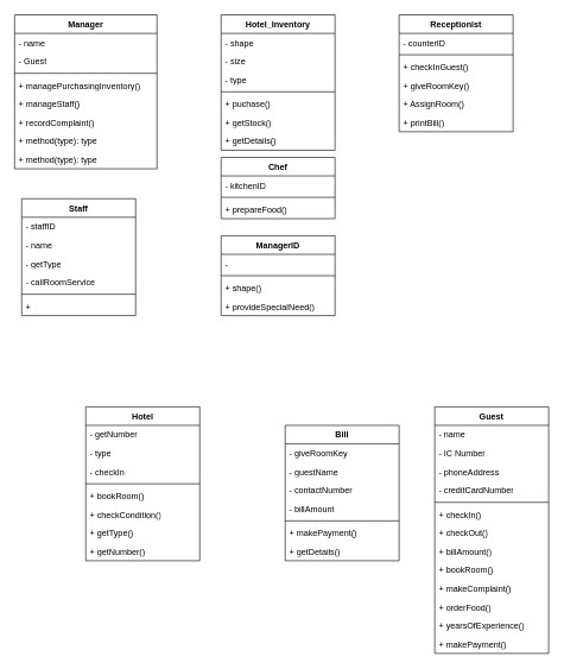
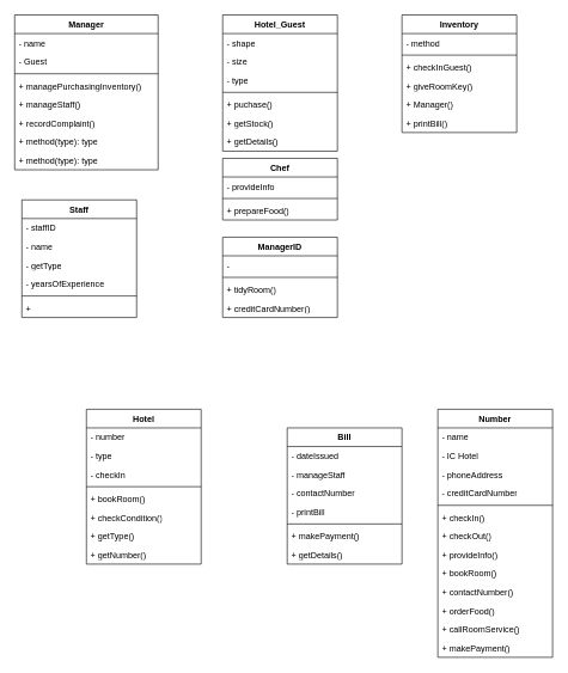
- <mxCell id="11" value="Hotel_Inventory" style="swimlane;fontStyle=1;align=center;verticalAlign=top;childLayout=stackLayout;horizontal=1;startSize=26;horizontalStack=0;resizeParent=1;resizeParentMax=0;resizeLast=0;collapsible=1;marginBottom=0;whiteSpace=wrap;html=1;" vertex="1" parent="1"><mxGeometry x="310" y="20" width="160" height="190" as="geometry" /></mxCell>
+ <mxCell id="11" value="Hotel_Guest" style="swimlane;fontStyle=1;align=center;verticalAlign=top;childLayout=stackLayout;horizontal=1;startSize=26;horizontalStack=0;resizeParent=1;resizeParentMax=0;resizeLast=0;collapsible=1;marginBottom=0;whiteSpace=wrap;html=1;" vertex="1" parent="1"><mxGeometry x="310" y="20" width="160" height="190" as="geometry" /></mxCell>
- <mxCell id="26" value="Receptionist" style="swimlane;fontStyle=1;align=center;verticalAlign=top;childLayout=stackLayout;horizontal=1;startSize=26;horizontalStack=0;resizeParent=1;resizeParentMax=0;resizeLast=0;collapsible=1;marginBottom=0;whiteSpace=wrap;html=1;" vertex="1" parent="1"><mxGeometry x="560" y="20" width="160" height="164" as="geometry" /></mxCell>
+ <mxCell id="26" value="Inventory" style="swimlane;fontStyle=1;align=center;verticalAlign=top;childLayout=stackLayout;horizontal=1;startSize=26;horizontalStack=0;resizeParent=1;resizeParentMax=0;resizeLast=0;collapsible=1;marginBottom=0;whiteSpace=wrap;html=1;" vertex="1" parent="1"><mxGeometry x="560" y="20" width="160" height="164" as="geometry" /></mxCell>
- <mxCell id="27" value="- counterID" style="text;strokeColor=none;fillColor=none;align=left;verticalAlign=top;spacingLeft=4;spacingRight=4;overflow=hidden;rotatable=0;points=[[0,0.5],[1,0.5]];portConstraint=eastwest;whiteSpace=wrap;html=1;" vertex="1" parent="26"><mxGeometry y="26" width="160" height="26" as="geometry" /></mxCell>
+ <mxCell id="27" value="- method" style="text;strokeColor=none;fillColor=none;align=left;verticalAlign=top;spacingLeft=4;spacingRight=4;overflow=hidden;rotatable=0;points=[[0,0.5],[1,0.5]];portConstraint=eastwest;whiteSpace=wrap;html=1;" vertex="1" parent="26"><mxGeometry y="26" width="160" height="26" as="geometry" /></mxCell>
- <mxCell id="31" value="+ AssignRoom()" style="text;strokeColor=none;fillColor=none;align=left;verticalAlign=top;spacingLeft=4;spacingRight=4;overflow=hidden;rotatable=0;points=[[0,0.5],[1,0.5]];portConstraint=eastwest;whiteSpace=wrap;html=1;" vertex="1" parent="26"><mxGeometry y="112" width="160" height="26" as="geometry" /></mxCell>
+ <mxCell id="31" value="+ Manager()" style="text;strokeColor=none;fillColor=none;align=left;verticalAlign=top;spacingLeft=4;spacingRight=4;overflow=hidden;rotatable=0;points=[[0,0.5],[1,0.5]];portConstraint=eastwest;whiteSpace=wrap;html=1;" vertex="1" parent="26"><mxGeometry y="112" width="160" height="26" as="geometry" /></mxCell>
- <mxCell id="34" value="- kitchenID" style="text;strokeColor=none;fillColor=none;align=left;verticalAlign=top;spacingLeft=4;spacingRight=4;overflow=hidden;rotatable=0;points=[[0,0.5],[1,0.5]];portConstraint=eastwest;whiteSpace=wrap;html=1;" vertex="1" parent="33"><mxGeometry y="26" width="160" height="26" as="geometry" /></mxCell>
+ <mxCell id="34" value="- provideInfo" style="text;strokeColor=none;fillColor=none;align=left;verticalAlign=top;spacingLeft=4;spacingRight=4;overflow=hidden;rotatable=0;points=[[0,0.5],[1,0.5]];portConstraint=eastwest;whiteSpace=wrap;html=1;" vertex="1" parent="33"><mxGeometry y="26" width="160" height="26" as="geometry" /></mxCell>
- <mxCell id="23" value="- callRoomService" style="text;strokeColor=none;fillColor=none;align=left;verticalAlign=top;spacingLeft=4;spacingRight=4;overflow=hidden;rotatable=0;points=[[0,0.5],[1,0.5]];portConstraint=eastwest;whiteSpace=wrap;html=1;" vertex="1" parent="19"><mxGeometry y="104" width="160" height="26" as="geometry" /></mxCell>
+ <mxCell id="23" value="- yearsOfExperience" style="text;strokeColor=none;fillColor=none;align=left;verticalAlign=top;spacingLeft=4;spacingRight=4;overflow=hidden;rotatable=0;points=[[0,0.5],[1,0.5]];portConstraint=eastwest;whiteSpace=wrap;html=1;" vertex="1" parent="19"><mxGeometry y="104" width="160" height="26" as="geometry" /></mxCell>
- <mxCell id="54" value="+ shape()" style="text;strokeColor=none;fillColor=none;align=left;verticalAlign=top;spacingLeft=4;spacingRight=4;overflow=hidden;rotatable=0;points=[[0,0.5],[1,0.5]];portConstraint=eastwest;whiteSpace=wrap;html=1;" vertex="1" parent="51"><mxGeometry y="60" width="160" height="26" as="geometry" /></mxCell>
+ <mxCell id="54" value="+ tidyRoom()" style="text;strokeColor=none;fillColor=none;align=left;verticalAlign=top;spacingLeft=4;spacingRight=4;overflow=hidden;rotatable=0;points=[[0,0.5],[1,0.5]];portConstraint=eastwest;whiteSpace=wrap;html=1;" vertex="1" parent="51"><mxGeometry y="60" width="160" height="26" as="geometry" /></mxCell>
- <mxCell id="55" value="+ provideSpecialNeed()" style="text;strokeColor=none;fillColor=none;align=left;verticalAlign=top;spacingLeft=4;spacingRight=4;overflow=hidden;rotatable=0;points=[[0,0.5],[1,0.5]];portConstraint=eastwest;whiteSpace=wrap;html=1;" vertex="1" parent="51"><mxGeometry y="86" width="160" height="26" as="geometry" /></mxCell>
+ <mxCell id="55" value="+ creditCardNumber()" style="text;strokeColor=none;fillColor=none;align=left;verticalAlign=top;spacingLeft=4;spacingRight=4;overflow=hidden;rotatable=0;points=[[0,0.5],[1,0.5]];portConstraint=eastwest;whiteSpace=wrap;html=1;" vertex="1" parent="51"><mxGeometry y="86" width="160" height="26" as="geometry" /></mxCell>
- <mxCell id="37" value="Guest" style="swimlane;fontStyle=1;align=center;verticalAlign=top;childLayout=stackLayout;horizontal=1;startSize=26;horizontalStack=0;resizeParent=1;resizeParentMax=0;resizeLast=0;collapsible=1;marginBottom=0;whiteSpace=wrap;html=1;" vertex="1" parent="1"><mxGeometry x="610" y="570" width="160" height="346" as="geometry" /></mxCell>
+ <mxCell id="37" value="Number" style="swimlane;fontStyle=1;align=center;verticalAlign=top;childLayout=stackLayout;horizontal=1;startSize=26;horizontalStack=0;resizeParent=1;resizeParentMax=0;resizeLast=0;collapsible=1;marginBottom=0;whiteSpace=wrap;html=1;" vertex="1" parent="1"><mxGeometry x="610" y="570" width="160" height="346" as="geometry" /></mxCell>
- <mxCell id="65" value="- getNumber" style="text;strokeColor=none;fillColor=none;align=left;verticalAlign=top;spacingLeft=4;spacingRight=4;overflow=hidden;rotatable=0;points=[[0,0.5],[1,0.5]];portConstraint=eastwest;whiteSpace=wrap;html=1;" vertex="1" parent="64"><mxGeometry y="26" width="160" height="26" as="geometry" /></mxCell>
+ <mxCell id="65" value="- number" style="text;strokeColor=none;fillColor=none;align=left;verticalAlign=top;spacingLeft=4;spacingRight=4;overflow=hidden;rotatable=0;points=[[0,0.5],[1,0.5]];portConstraint=eastwest;whiteSpace=wrap;html=1;" vertex="1" parent="64"><mxGeometry y="26" width="160" height="26" as="geometry" /></mxCell>
- <mxCell id="57" value="- giveRoomKey" style="text;strokeColor=none;fillColor=none;align=left;verticalAlign=top;spacingLeft=4;spacingRight=4;overflow=hidden;rotatable=0;points=[[0,0.5],[1,0.5]];portConstraint=eastwest;whiteSpace=wrap;html=1;" vertex="1" parent="56"><mxGeometry y="26" width="160" height="26" as="geometry" /></mxCell>
+ <mxCell id="57" value="- dateIssued" style="text;strokeColor=none;fillColor=none;align=left;verticalAlign=top;spacingLeft=4;spacingRight=4;overflow=hidden;rotatable=0;points=[[0,0.5],[1,0.5]];portConstraint=eastwest;whiteSpace=wrap;html=1;" vertex="1" parent="56"><mxGeometry y="26" width="160" height="26" as="geometry" /></mxCell>
- <mxCell id="39" value="- IC Number" style="text;strokeColor=none;fillColor=none;align=left;verticalAlign=top;spacingLeft=4;spacingRight=4;overflow=hidden;rotatable=0;points=[[0,0.5],[1,0.5]];portConstraint=eastwest;whiteSpace=wrap;html=1;" vertex="1" parent="37"><mxGeometry y="52" width="160" height="26" as="geometry" /></mxCell>
+ <mxCell id="39" value="- IC Hotel" style="text;strokeColor=none;fillColor=none;align=left;verticalAlign=top;spacingLeft=4;spacingRight=4;overflow=hidden;rotatable=0;points=[[0,0.5],[1,0.5]];portConstraint=eastwest;whiteSpace=wrap;html=1;" vertex="1" parent="37"><mxGeometry y="52" width="160" height="26" as="geometry" /></mxCell>
- <mxCell id="58" value="- guestName" style="text;strokeColor=none;fillColor=none;align=left;verticalAlign=top;spacingLeft=4;spacingRight=4;overflow=hidden;rotatable=0;points=[[0,0.5],[1,0.5]];portConstraint=eastwest;whiteSpace=wrap;html=1;" vertex="1" parent="56"><mxGeometry y="52" width="160" height="26" as="geometry" /></mxCell>
+ <mxCell id="58" value="- manageStaff" style="text;strokeColor=none;fillColor=none;align=left;verticalAlign=top;spacingLeft=4;spacingRight=4;overflow=hidden;rotatable=0;points=[[0,0.5],[1,0.5]];portConstraint=eastwest;whiteSpace=wrap;html=1;" vertex="1" parent="56"><mxGeometry y="52" width="160" height="26" as="geometry" /></mxCell>
- <mxCell id="60" value="- billAmount" style="text;strokeColor=none;fillColor=none;align=left;verticalAlign=top;spacingLeft=4;spacingRight=4;overflow=hidden;rotatable=0;points=[[0,0.5],[1,0.5]];portConstraint=eastwest;whiteSpace=wrap;html=1;" vertex="1" parent="56"><mxGeometry y="104" width="160" height="26" as="geometry" /></mxCell>
+ <mxCell id="60" value="- printBill" style="text;strokeColor=none;fillColor=none;align=left;verticalAlign=top;spacingLeft=4;spacingRight=4;overflow=hidden;rotatable=0;points=[[0,0.5],[1,0.5]];portConstraint=eastwest;whiteSpace=wrap;html=1;" vertex="1" parent="56"><mxGeometry y="104" width="160" height="26" as="geometry" /></mxCell>
- <mxCell id="45" value="+ billAmount()" style="text;strokeColor=none;fillColor=none;align=left;verticalAlign=top;spacingLeft=4;spacingRight=4;overflow=hidden;rotatable=0;points=[[0,0.5],[1,0.5]];portConstraint=eastwest;whiteSpace=wrap;html=1;" vertex="1" parent="37"><mxGeometry y="190" width="160" height="26" as="geometry" /></mxCell>
+ <mxCell id="45" value="+ provideInfo()" style="text;strokeColor=none;fillColor=none;align=left;verticalAlign=top;spacingLeft=4;spacingRight=4;overflow=hidden;rotatable=0;points=[[0,0.5],[1,0.5]];portConstraint=eastwest;whiteSpace=wrap;html=1;" vertex="1" parent="37"><mxGeometry y="190" width="160" height="26" as="geometry" /></mxCell>
- <mxCell id="47" value="+ makeComplaint()" style="text;strokeColor=none;fillColor=none;align=left;verticalAlign=top;spacingLeft=4;spacingRight=4;overflow=hidden;rotatable=0;points=[[0,0.5],[1,0.5]];portConstraint=eastwest;whiteSpace=wrap;html=1;" vertex="1" parent="37"><mxGeometry y="242" width="160" height="26" as="geometry" /></mxCell>
+ <mxCell id="47" value="+ contactNumber()" style="text;strokeColor=none;fillColor=none;align=left;verticalAlign=top;spacingLeft=4;spacingRight=4;overflow=hidden;rotatable=0;points=[[0,0.5],[1,0.5]];portConstraint=eastwest;whiteSpace=wrap;html=1;" vertex="1" parent="37"><mxGeometry y="242" width="160" height="26" as="geometry" /></mxCell>
- <mxCell id="49" value="+ yearsOfExperience()" style="text;strokeColor=none;fillColor=none;align=left;verticalAlign=top;spacingLeft=4;spacingRight=4;overflow=hidden;rotatable=0;points=[[0,0.5],[1,0.5]];portConstraint=eastwest;whiteSpace=wrap;html=1;" vertex="1" parent="37"><mxGeometry y="294" width="160" height="26" as="geometry" /></mxCell>
+ <mxCell id="49" value="+ callRoomService()" style="text;strokeColor=none;fillColor=none;align=left;verticalAlign=top;spacingLeft=4;spacingRight=4;overflow=hidden;rotatable=0;points=[[0,0.5],[1,0.5]];portConstraint=eastwest;whiteSpace=wrap;html=1;" vertex="1" parent="37"><mxGeometry y="294" width="160" height="26" as="geometry" /></mxCell>
